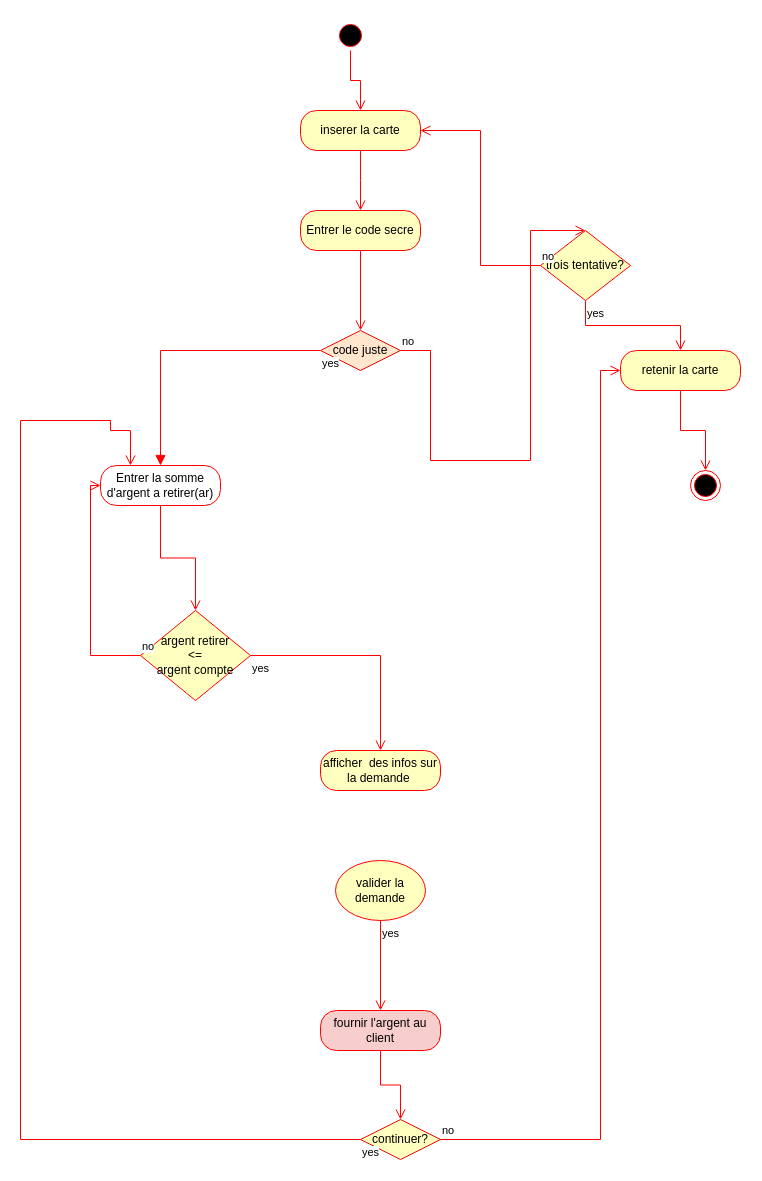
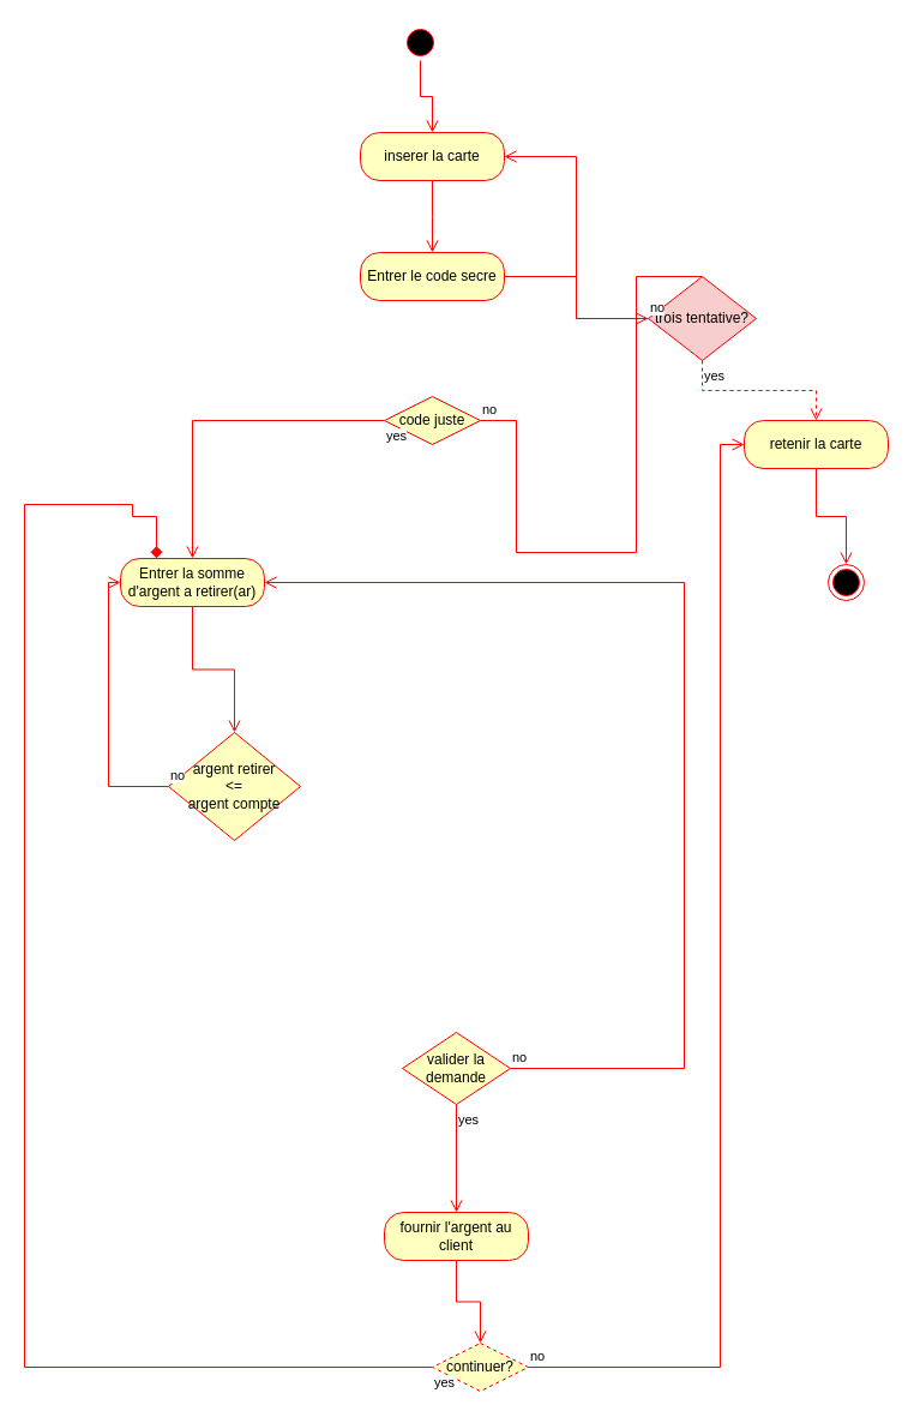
- <mxCell id="5" value="no" style="edgeStyle=orthogonalEdgeStyle;html=1;align=left;verticalAlign=bottom;endArrow=open;endSize=8;strokeColor=#ff0000;rounded=0;entryX=0.5;entryY=0;entryDx=0;entryDy=0;" edge="1" source="4" parent="1" target="11"><mxGeometry x="-1" relative="1" as="geometry"><mxPoint x="510" y="440" as="targetPoint" /><Array as="points"><mxPoint x="430" y="350" /><mxPoint x="430" y="460" /><mxPoint x="530" y="460" /><mxPoint x="530" y="230" /></Array></mxGeometry></mxCell>
+ <mxCell id="5" value="no" style="edgeStyle=orthogonalEdgeStyle;html=1;align=left;verticalAlign=bottom;endArrow=none;endSize=8;strokeColor=#ff0000;rounded=0;entryX=0.5;entryY=0;entryDx=0;entryDy=0;" edge="1" source="4" parent="1" target="11"><mxGeometry x="-1" relative="1" as="geometry"><mxPoint x="510" y="440" as="targetPoint" /><Array as="points"><mxPoint x="430" y="350" /><mxPoint x="430" y="460" /><mxPoint x="530" y="460" /><mxPoint x="530" y="230" /></Array></mxGeometry></mxCell>
- <mxCell id="11" value="trois tentative?" style="rhombus;whiteSpace=wrap;html=1;fillColor=#ffffc0;strokeColor=#ff0000;" vertex="1" parent="1"><mxGeometry x="540" y="230" width="90" height="70" as="geometry" /></mxCell>
+ <mxCell id="11" value="trois tentative?" style="rhombus;whiteSpace=wrap;html=1;fillColor=#f8cecc;strokeColor=#ff0000;" vertex="1" parent="1"><mxGeometry x="540" y="230" width="90" height="70" as="geometry" /></mxCell>
- <mxCell id="10" value="" style="edgeStyle=orthogonalEdgeStyle;html=1;verticalAlign=bottom;endArrow=open;endSize=8;strokeColor=#ff0000;rounded=0;entryX=0.5;entryY=0;entryDx=0;entryDy=0;" edge="1" source="9" parent="1" target="4"><mxGeometry relative="1" as="geometry"><mxPoint x="380" y="330" as="targetPoint" /></mxGeometry></mxCell>
+ <mxCell id="10" value="" style="edgeStyle=orthogonalEdgeStyle;html=1;verticalAlign=bottom;endArrow=open;endSize=8;strokeColor=#ff0000;rounded=0;" edge="1" source="9" parent="1" target="11"><mxGeometry relative="1" as="geometry"><mxPoint x="380" y="330" as="targetPoint" /></mxGeometry></mxCell>
- <mxCell id="13" value="yes" style="edgeStyle=orthogonalEdgeStyle;html=1;align=left;verticalAlign=top;endArrow=open;endSize=8;strokeColor=#ff0000;rounded=0;entryX=0.5;entryY=0;entryDx=0;entryDy=0;" edge="1" source="11" parent="1" target="14"><mxGeometry x="-1" relative="1" as="geometry"><mxPoint x="680" y="340" as="targetPoint" /></mxGeometry></mxCell>
+ <mxCell id="13" value="yes" style="edgeStyle=orthogonalEdgeStyle;html=1;align=left;verticalAlign=top;endArrow=open;endSize=8;strokeColor=#ff0000;rounded=0;entryX=0.5;entryY=0;entryDx=0;entryDy=0;dashed=1;" edge="1" source="11" parent="1" target="14"><mxGeometry x="-1" relative="1" as="geometry"><mxPoint x="680" y="340" as="targetPoint" /></mxGeometry></mxCell>
- <mxCell id="4" value="code juste" style="rhombus;whiteSpace=wrap;html=1;fillColor=#ffe6cc;strokeColor=#ff0000;" vertex="1" parent="1"><mxGeometry x="320" y="330" width="80" height="40" as="geometry" /></mxCell>
+ <mxCell id="4" value="code juste" style="rhombus;whiteSpace=wrap;html=1;fillColor=#ffffc0;strokeColor=#ff0000;" vertex="1" parent="1"><mxGeometry x="320" y="330" width="80" height="40" as="geometry" /></mxCell>
- <mxCell id="6" value="yes" style="edgeStyle=orthogonalEdgeStyle;html=1;align=left;verticalAlign=top;endArrow=block;endSize=8;strokeColor=#ff0000;rounded=0;entryX=0.5;entryY=0;entryDx=0;entryDy=0;" edge="1" source="4" parent="1" target="17"><mxGeometry x="-1" relative="1" as="geometry"><mxPoint x="160" y="460" as="targetPoint" /></mxGeometry></mxCell>
+ <mxCell id="6" value="yes" style="edgeStyle=orthogonalEdgeStyle;html=1;align=left;verticalAlign=top;endArrow=open;endSize=8;strokeColor=#ff0000;rounded=0;entryX=0.5;entryY=0;entryDx=0;entryDy=0;" edge="1" source="4" parent="1" target="17"><mxGeometry x="-1" relative="1" as="geometry"><mxPoint x="160" y="460" as="targetPoint" /></mxGeometry></mxCell>
- <mxCell id="30" value="yes" style="edgeStyle=orthogonalEdgeStyle;html=1;align=left;verticalAlign=top;endArrow=open;endSize=8;strokeColor=#ff0000;rounded=0;entryX=0.25;entryY=0;entryDx=0;entryDy=0;" edge="1" source="28" parent="1" target="17"><mxGeometry x="-1" relative="1" as="geometry"><mxPoint x="370" y="1200" as="targetPoint" /><Array as="points"><mxPoint x="20" y="1139" /><mxPoint x="20" y="420" /><mxPoint x="110" y="420" /><mxPoint x="110" y="430" /><mxPoint x="130" y="430" /></Array></mxGeometry></mxCell>
+ <mxCell id="30" value="yes" style="edgeStyle=orthogonalEdgeStyle;html=1;align=left;verticalAlign=top;endArrow=diamond;endSize=8;strokeColor=#ff0000;rounded=0;entryX=0.25;entryY=0;entryDx=0;entryDy=0;" edge="1" source="28" parent="1" target="17"><mxGeometry x="-1" relative="1" as="geometry"><mxPoint x="370" y="1200" as="targetPoint" /><Array as="points"><mxPoint x="20" y="1139" /><mxPoint x="20" y="420" /><mxPoint x="110" y="420" /><mxPoint x="110" y="430" /><mxPoint x="130" y="430" /></Array></mxGeometry></mxCell>
- <mxCell id="17" value="Entrer la somme d'argent a retirer(ar)" style="rounded=1;whiteSpace=wrap;html=1;arcSize=40;fontColor=#000000;fillColor=#ffffff;strokeColor=#ff0000;" vertex="1" parent="1"><mxGeometry x="100" y="465" width="120" height="40" as="geometry" /></mxCell>
+ <mxCell id="17" value="Entrer la somme d'argent a retirer(ar)" style="rounded=1;whiteSpace=wrap;html=1;arcSize=40;fontColor=#000000;fillColor=#ffffc0;strokeColor=#ff0000;" vertex="1" parent="1"><mxGeometry x="100" y="465" width="120" height="40" as="geometry" /></mxCell>
+ <mxCell id="24" value="no" style="edgeStyle=orthogonalEdgeStyle;html=1;align=left;verticalAlign=bottom;endArrow=open;endSize=8;strokeColor=#ff0000;rounded=0;entryX=1;entryY=0.5;entryDx=0;entryDy=0;" edge="1" source="23" parent="1" target="17"><mxGeometry x="-1" relative="1" as="geometry"><mxPoint x="480" y="890" as="targetPoint" /><Array as="points"><mxPoint x="570" y="890" /><mxPoint x="570" y="485" /></Array></mxGeometry></mxCell>
- <mxCell id="21" value="yes" style="edgeStyle=orthogonalEdgeStyle;html=1;align=left;verticalAlign=top;endArrow=open;endSize=8;strokeColor=#ff0000;rounded=0;entryX=0.5;entryY=0;entryDx=0;entryDy=0;" edge="1" source="19" parent="1" target="22"><mxGeometry x="-1" relative="1" as="geometry"><mxPoint x="450" y="590" as="targetPoint" /></mxGeometry></mxCell>
- <mxCell id="22" value="afficher&amp;nbsp; des infos sur la demande&amp;nbsp;" style="rounded=1;whiteSpace=wrap;html=1;arcSize=40;fontColor=#000000;fillColor=#ffffc0;strokeColor=#ff0000;" vertex="1" parent="1"><mxGeometry x="320" y="750" width="120" height="40" as="geometry" /></mxCell>
- <mxCell id="23" value="valider la demande" style="ellipse;whiteSpace=wrap;html=1;fillColor=#ffffc0;strokeColor=#ff0000;" vertex="1" parent="1"><mxGeometry x="335" y="860" width="90" height="60" as="geometry" /></mxCell>
+ <mxCell id="23" value="valider la demande" style="rhombus;whiteSpace=wrap;html=1;fillColor=#ffffc0;strokeColor=#ff0000;" vertex="1" parent="1"><mxGeometry x="335" y="860" width="90" height="60" as="geometry" /></mxCell>
- <mxCell id="26" value="fournir l'argent au client" style="rounded=1;whiteSpace=wrap;html=1;arcSize=40;fontColor=#000000;fillColor=#f8cecc;strokeColor=#ff0000;" vertex="1" parent="1"><mxGeometry x="320" y="1010" width="120" height="40" as="geometry" /></mxCell>
+ <mxCell id="26" value="fournir l'argent au client" style="rounded=1;whiteSpace=wrap;html=1;arcSize=40;fontColor=#000000;fillColor=#ffffc0;strokeColor=#ff0000;" vertex="1" parent="1"><mxGeometry x="320" y="1010" width="120" height="40" as="geometry" /></mxCell>
- <mxCell id="28" value="continuer?" style="rhombus;whiteSpace=wrap;html=1;fillColor=#ffffc0;strokeColor=#ff0000;" vertex="1" parent="1"><mxGeometry x="360" y="1119" width="80" height="40" as="geometry" /></mxCell>
+ <mxCell id="28" value="continuer?" style="rhombus;whiteSpace=wrap;html=1;fillColor=#ffffc0;strokeColor=#ff0000;dashed=1;" vertex="1" parent="1"><mxGeometry x="360" y="1119" width="80" height="40" as="geometry" /></mxCell>
